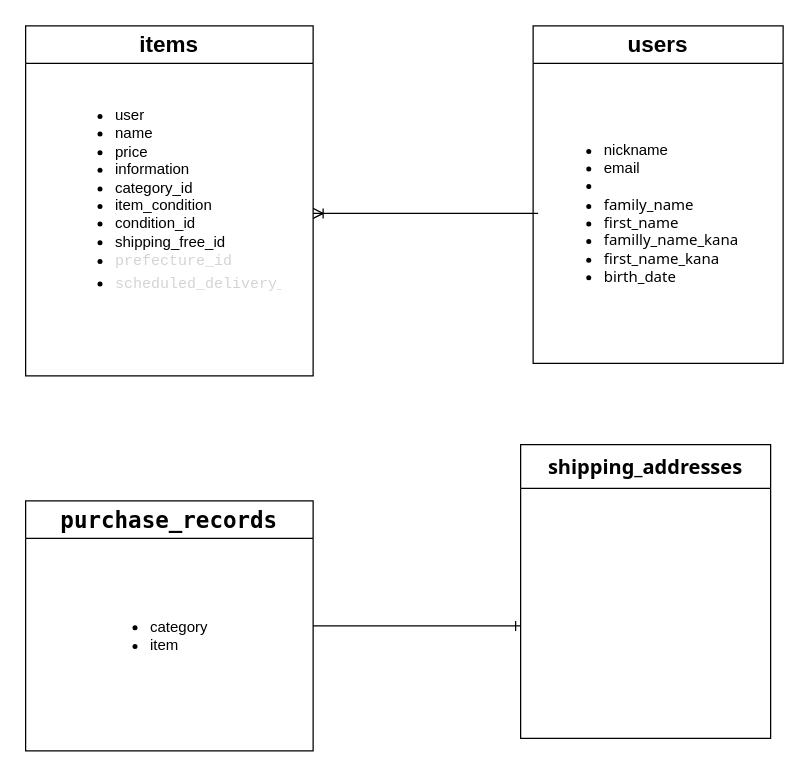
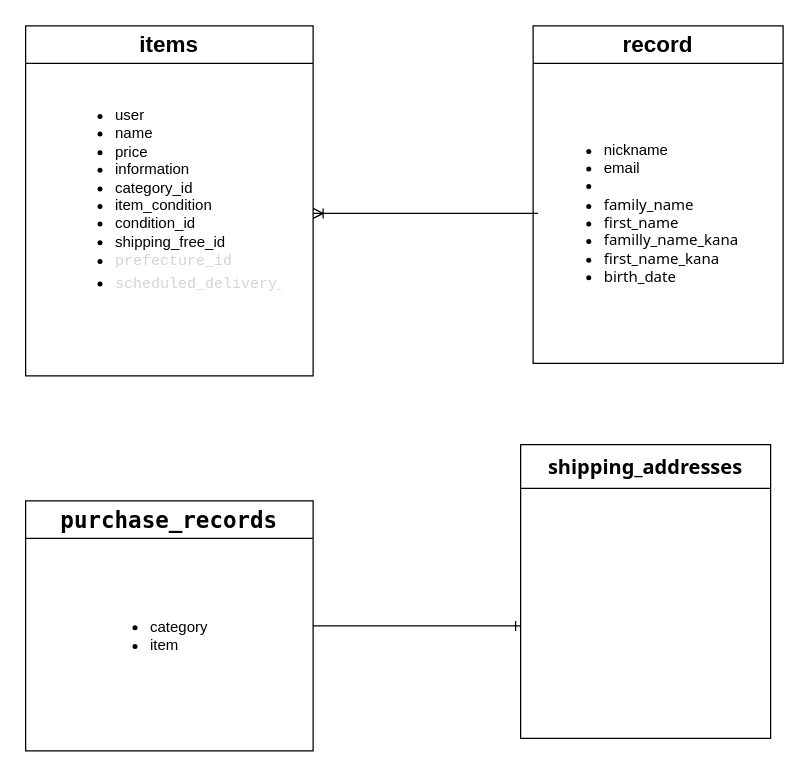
- <mxCell id="5" value="&lt;font style=&quot;font-size: 18px;&quot;&gt;users&lt;/font&gt;" style="swimlane;whiteSpace=wrap;html=1;startSize=30;" parent="1" vertex="1"><mxGeometry x="426" y="20" width="200" height="270" as="geometry" /></mxCell>
+ <mxCell id="5" value="&lt;font style=&quot;font-size: 18px;&quot;&gt;record&lt;/font&gt;" style="swimlane;whiteSpace=wrap;html=1;startSize=30;" parent="1" vertex="1"><mxGeometry x="426" y="20" width="200" height="270" as="geometry" /></mxCell>
